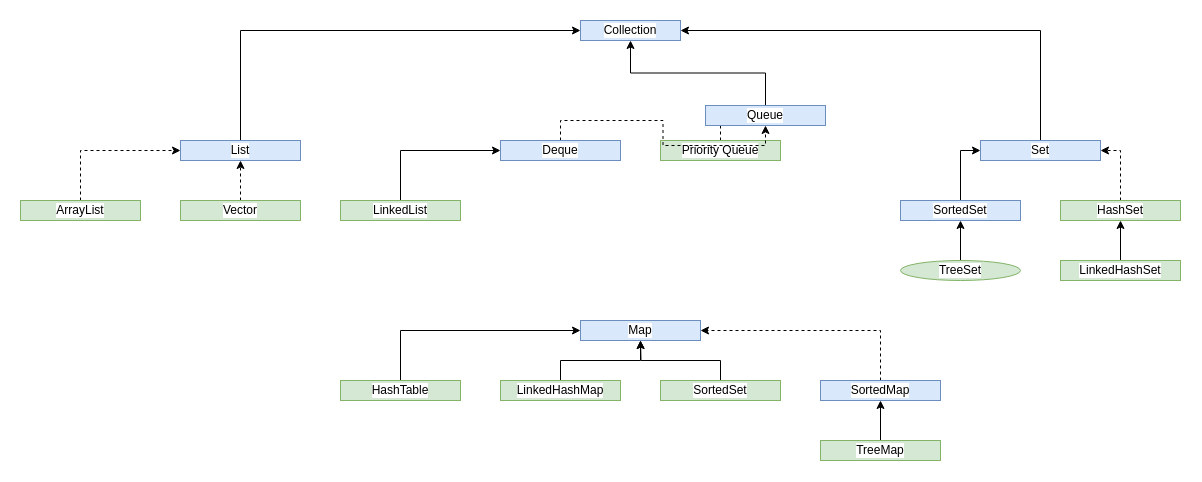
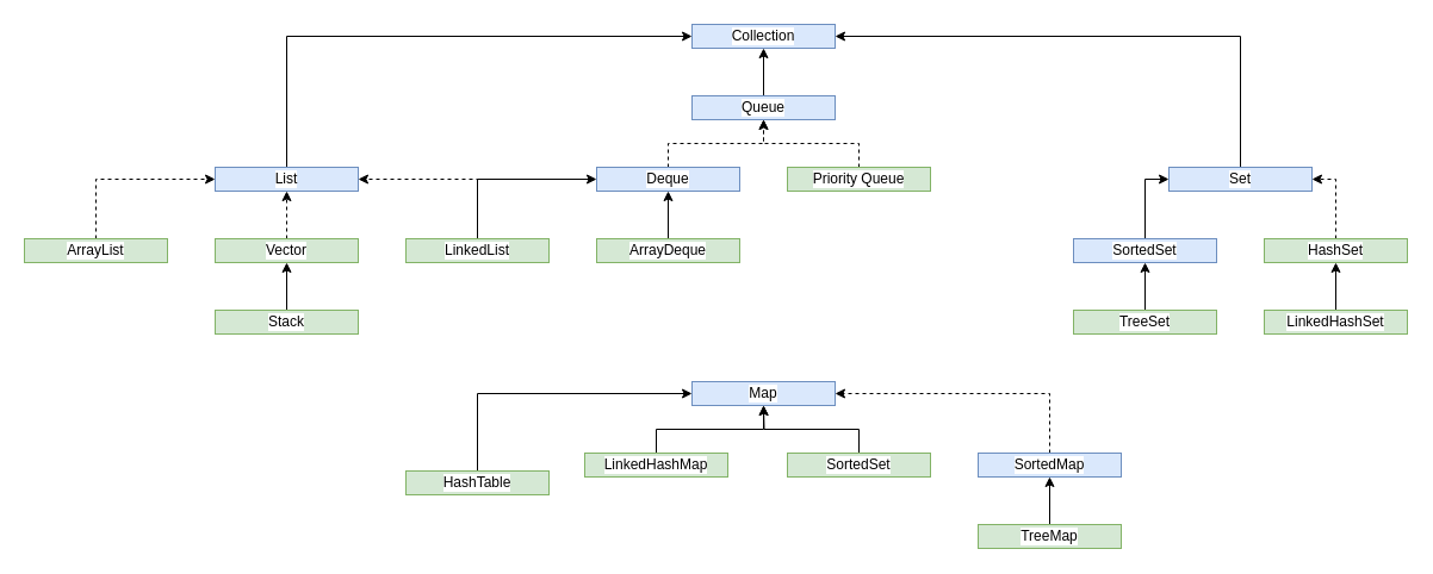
- <mxCell id="26" value="Collection" style="html=1;whiteSpace=wrap;fillColor=#dae8fc;strokeColor=#6c8ebf;rounded=0;labelBackgroundColor=default;" parent="1" vertex="1"><mxGeometry x="580" y="20" width="100" height="20" as="geometry" /></mxCell>
+ <mxCell id="26" value="Collection" style="html=1;whiteSpace=wrap;fillColor=#dae8fc;strokeColor=#6c8ebf;rounded=0;labelBackgroundColor=default;" parent="1" vertex="1"><mxGeometry x="580" y="20" width="120" height="20" as="geometry" /></mxCell>
- <mxCell id="11" value="Queue" style="html=1;whiteSpace=wrap;fillColor=#dae8fc;strokeColor=#6c8ebf;rounded=0;labelBackgroundColor=default;" parent="1" vertex="1"><mxGeometry x="705" y="105" width="120" height="20" as="geometry" /></mxCell>
+ <mxCell id="11" value="Queue" style="html=1;whiteSpace=wrap;fillColor=#dae8fc;strokeColor=#6c8ebf;rounded=0;labelBackgroundColor=default;" parent="1" vertex="1"><mxGeometry x="580" y="80" width="120" height="20" as="geometry" /></mxCell>
+ <mxCell id="28" style="edgeStyle=orthogonalEdgeStyle;rounded=0;orthogonalLoop=1;jettySize=auto;html=1;exitX=0.5;exitY=0;exitDx=0;exitDy=0;entryX=1;entryY=0.5;entryDx=0;entryDy=0;dashed=1;labelBackgroundColor=default;" parent="1" source="29" target="17" edge="1"><mxGeometry relative="1" as="geometry" /></mxCell>
+ <mxCell id="30" style="edgeStyle=orthogonalEdgeStyle;rounded=0;orthogonalLoop=1;jettySize=auto;html=1;exitX=0.5;exitY=0;exitDx=0;exitDy=0;entryX=0.5;entryY=1;entryDx=0;entryDy=0;labelBackgroundColor=default;" parent="1" source="31" target="13" edge="1"><mxGeometry relative="1" as="geometry" /></mxCell>
+ <mxCell id="31" value="ArrayDeque" style="html=1;whiteSpace=wrap;fillColor=#d5e8d4;strokeColor=#82b366;rounded=0;labelBackgroundColor=default;" parent="1" vertex="1"><mxGeometry x="500" y="200" width="120" height="20" as="geometry" /></mxCell>
+ <mxCell id="20" style="edgeStyle=orthogonalEdgeStyle;rounded=0;orthogonalLoop=1;jettySize=auto;html=1;exitX=0.5;exitY=0;exitDx=0;exitDy=0;entryX=0.5;entryY=1;entryDx=0;entryDy=0;labelBackgroundColor=default;" parent="1" source="21" target="19" edge="1"><mxGeometry relative="1" as="geometry" /></mxCell>
+ <mxCell id="21" value="Stack" style="html=1;whiteSpace=wrap;fillColor=#d5e8d4;strokeColor=#82b366;rounded=0;labelBackgroundColor=default;" parent="1" vertex="1"><mxGeometry y="260" width="120" height="20" as="geometry" x="180" /></mxCell>
- <mxCell id="9" value="TreeSet" style="ellipse;html=1;whiteSpace=wrap;fillColor=#d5e8d4;strokeColor=#82b366;labelBackgroundColor=default;" parent="1" vertex="1"><mxGeometry x="900" y="260" width="120" height="20" as="geometry" /></mxCell>
+ <mxCell id="9" value="TreeSet" style="html=1;whiteSpace=wrap;fillColor=#d5e8d4;strokeColor=#82b366;rounded=0;labelBackgroundColor=default;" parent="1" vertex="1"><mxGeometry x="900" y="260" width="120" height="20" as="geometry" /></mxCell>
- <mxCell id="38" value="HashTable" style="html=1;whiteSpace=wrap;fillColor=#d5e8d4;strokeColor=#82b366;rounded=0;labelBackgroundColor=default;" parent="1" vertex="1"><mxGeometry x="340" y="380" width="120" height="20" as="geometry" /></mxCell>
+ <mxCell id="38" value="HashTable" style="html=1;whiteSpace=wrap;fillColor=#d5e8d4;strokeColor=#82b366;rounded=0;labelBackgroundColor=default;" parent="1" vertex="1"><mxGeometry x="340" y="395" width="120" height="20" as="geometry" /></mxCell>
- <mxCell id="33" value="LinkedHashMap" style="html=1;whiteSpace=wrap;fillColor=#d5e8d4;strokeColor=#82b366;rounded=0;labelBackgroundColor=default;" parent="1" vertex="1"><mxGeometry x="500" y="380" width="120" height="20" as="geometry" /></mxCell>
+ <mxCell id="33" value="LinkedHashMap" style="html=1;whiteSpace=wrap;fillColor=#d5e8d4;strokeColor=#82b366;rounded=0;labelBackgroundColor=default;" parent="1" vertex="1"><mxGeometry x="490" y="380" width="120" height="20" as="geometry" /></mxCell>
